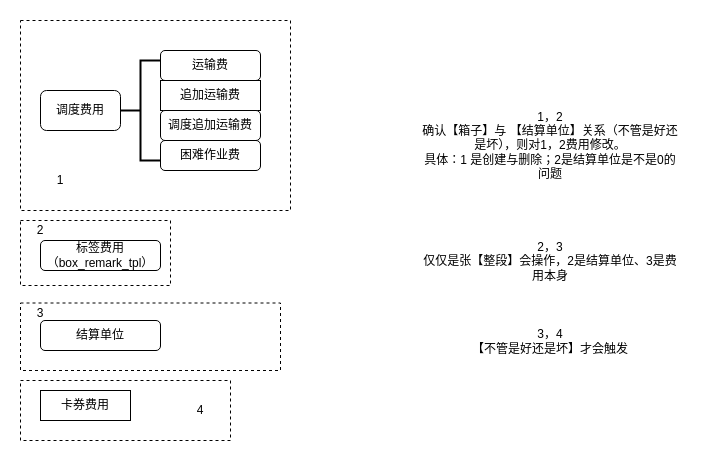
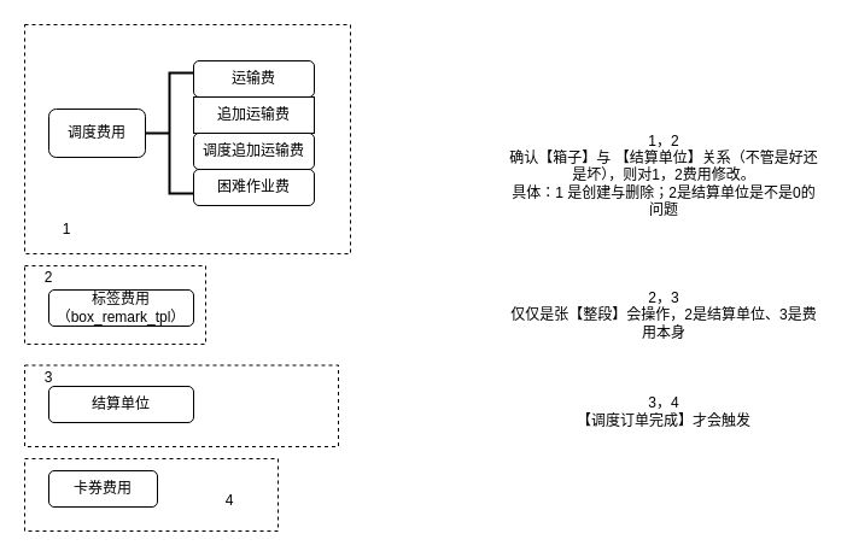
- <mxCell id="17" value="1" style="text;html=1;strokeColor=none;fillColor=none;align=center;verticalAlign=middle;whiteSpace=wrap;rounded=0;dashed=1;" vertex="1" parent="1"><mxGeometry x="40" y="170" width="40" height="20" as="geometry" /></mxCell>
+ <mxCell id="17" value="1" style="text;html=1;strokeColor=none;fillColor=none;align=center;verticalAlign=middle;whiteSpace=wrap;rounded=0;dashed=1;" vertex="1" parent="1"><mxGeometry x="35" y="180" width="40" height="20" as="geometry" /></mxCell>
- <mxCell id="23" value="3，4&lt;br&gt;【不管是好还是坏】才会触发" style="text;html=1;strokeColor=none;fillColor=none;align=center;verticalAlign=middle;whiteSpace=wrap;rounded=0;dashed=1;" vertex="1" parent="1"><mxGeometry x="420" y="312.5" width="260" height="57.5" as="geometry" /></mxCell>
+ <mxCell id="23" value="3，4&lt;br&gt;【调度订单完成】才会触发" style="text;html=1;strokeColor=none;fillColor=none;align=center;verticalAlign=middle;whiteSpace=wrap;rounded=0;dashed=1;" vertex="1" parent="1"><mxGeometry x="420" y="312.5" width="260" height="57.5" as="geometry" /></mxCell>
- <mxCell id="4" value="卡券费用" style="whiteSpace=wrap;html=1;rounded=0;" vertex="1" parent="1"><mxGeometry x="40" y="390" width="90" height="30" as="geometry" /></mxCell>
+ <mxCell id="4" value="卡券费用" style="rounded=1;whiteSpace=wrap;html=1;" vertex="1" parent="1"><mxGeometry x="40" y="390" width="90" height="30" as="geometry" /></mxCell>
- <mxCell id="20" value="4" style="text;html=1;strokeColor=none;fillColor=none;align=center;verticalAlign=middle;whiteSpace=wrap;rounded=0;dashed=1;" vertex="1" parent="1"><mxGeometry x="180" y="400" width="40" height="20" as="geometry" /></mxCell>
+ <mxCell id="20" value="4" style="text;html=1;strokeColor=none;fillColor=none;align=center;verticalAlign=middle;whiteSpace=wrap;rounded=0;dashed=1;" vertex="1" parent="1"><mxGeometry x="170" y="405" width="40" height="20" as="geometry" /></mxCell>
